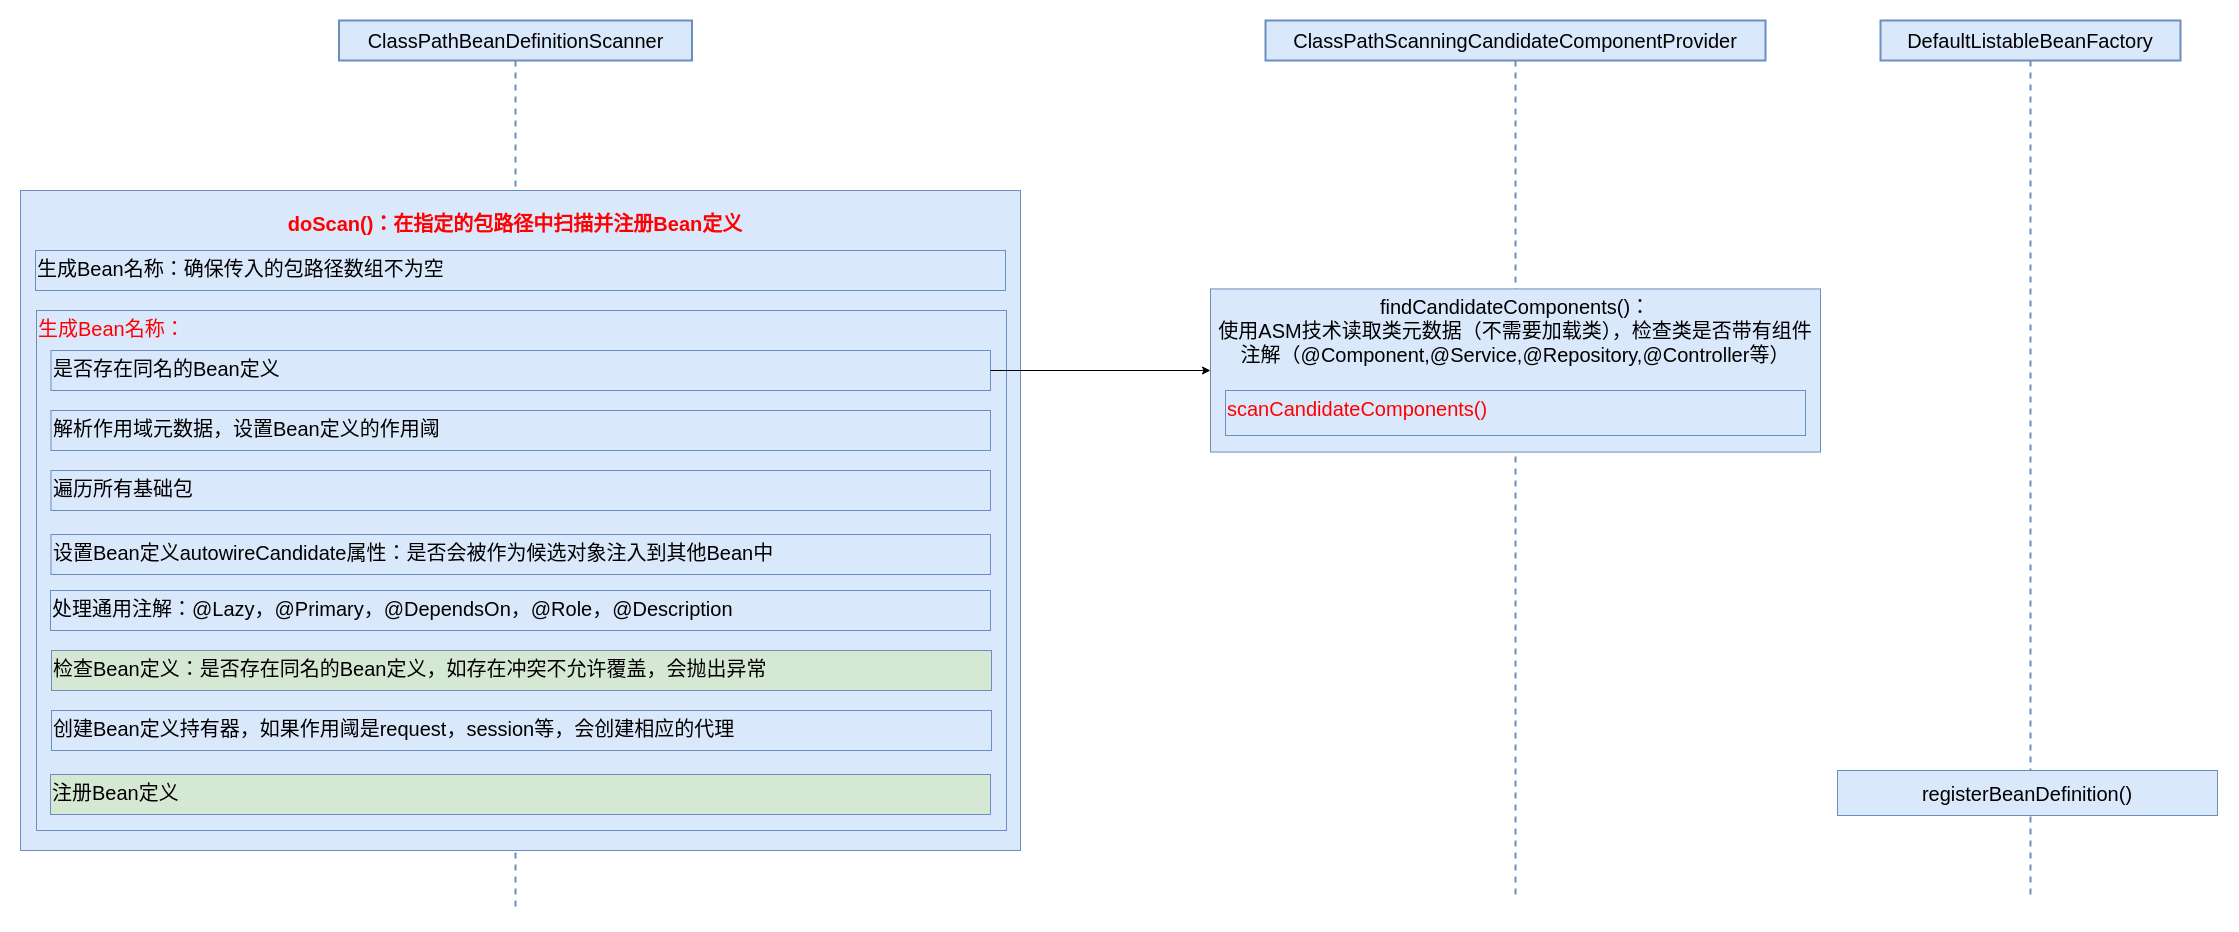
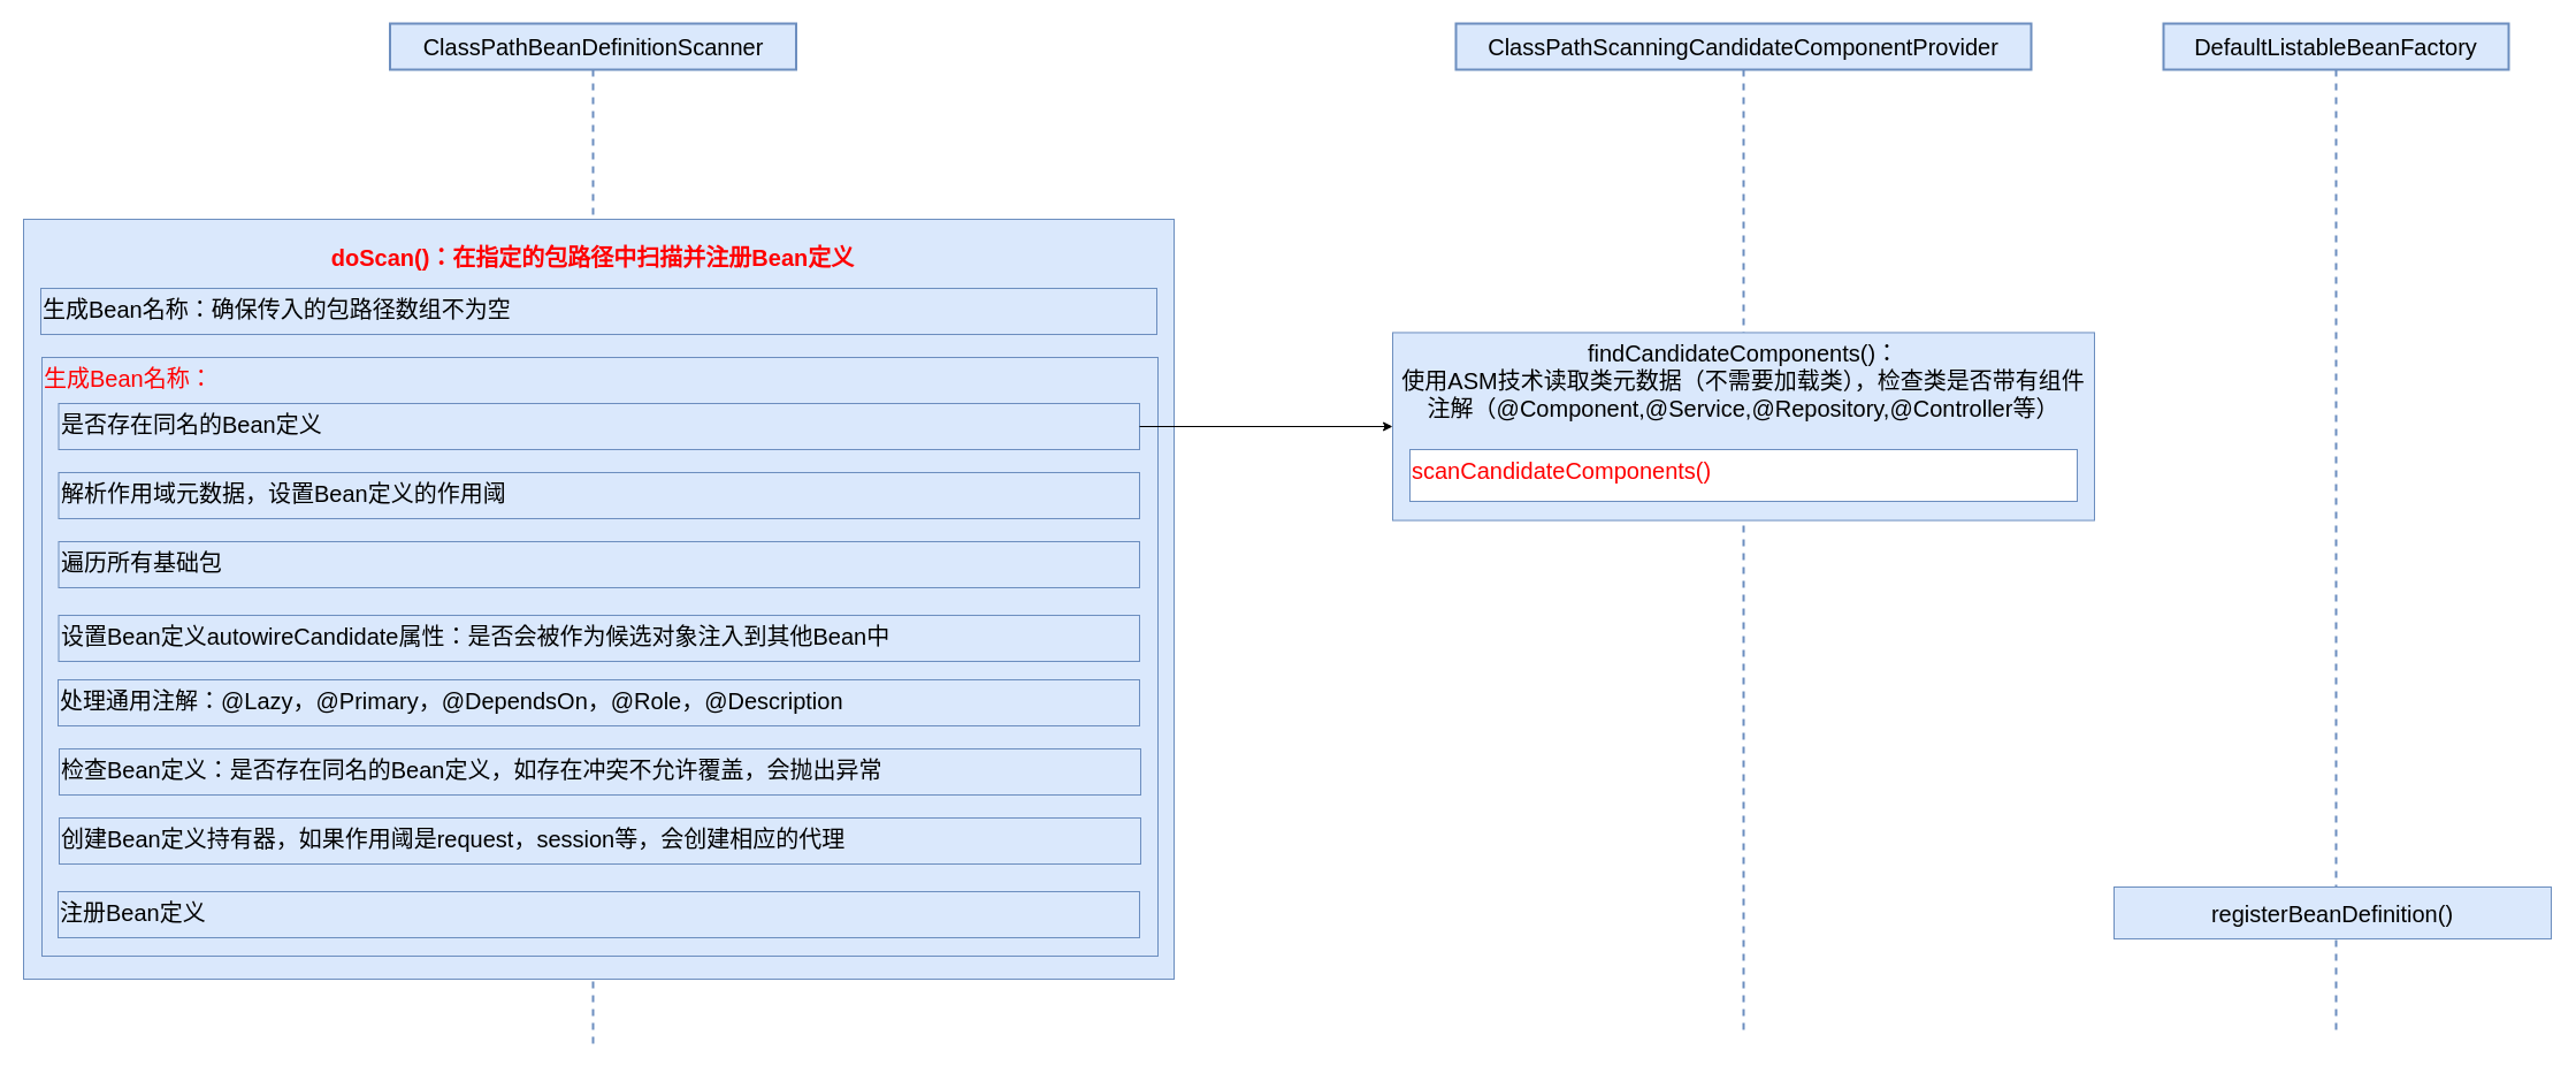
- <mxCell id="10" value="&lt;font style=&quot;color: rgb(255, 0, 0);&quot;&gt;scanCandidateComponents()&lt;/font&gt;" style="html=1;whiteSpace=wrap;fontSize=20;fillColor=#dae8fc;strokeColor=#6c8ebf;strokeWidth=1;align=left;verticalAlign=top;" parent="1" vertex="1"><mxGeometry x="1225" y="390" width="580" height="45" as="geometry" /></mxCell>
+ <mxCell id="10" value="&lt;font style=&quot;color: rgb(255, 0, 0);&quot;&gt;scanCandidateComponents()&lt;/font&gt;" style="html=1;whiteSpace=wrap;fontSize=20;fillColor=#ffffff;strokeColor=#6c8ebf;strokeWidth=1;align=left;verticalAlign=top;" parent="1" vertex="1"><mxGeometry x="1225" y="390" width="580" height="45" as="geometry" /></mxCell>
- <mxCell id="18" value="检查Bean定义：是否存在同名的Bean定义，如存在冲突不允许覆盖，会抛出异常" style="html=1;whiteSpace=wrap;fontSize=20;fillColor=#d5e8d4;strokeColor=#6c8ebf;strokeWidth=1;align=left;verticalAlign=top;" parent="1" vertex="1"><mxGeometry x="51" y="650" width="940" height="40" as="geometry" /></mxCell>
+ <mxCell id="18" value="检查Bean定义：是否存在同名的Bean定义，如存在冲突不允许覆盖，会抛出异常" style="html=1;whiteSpace=wrap;fontSize=20;fillColor=#dae8fc;strokeColor=#6c8ebf;strokeWidth=1;align=left;verticalAlign=top;" parent="1" vertex="1"><mxGeometry x="51" y="650" width="940" height="40" as="geometry" /></mxCell>
- <mxCell id="20" value="注册Bean定义" style="html=1;whiteSpace=wrap;fontSize=20;fillColor=#d5e8d4;strokeColor=#6c8ebf;strokeWidth=1;align=left;verticalAlign=top;" parent="1" vertex="1"><mxGeometry x="50" y="774" width="940" height="40" as="geometry" /></mxCell>
+ <mxCell id="20" value="注册Bean定义" style="html=1;whiteSpace=wrap;fontSize=20;fillColor=#dae8fc;strokeColor=#6c8ebf;strokeWidth=1;align=left;verticalAlign=top;" parent="1" vertex="1"><mxGeometry x="50" y="774" width="940" height="40" as="geometry" /></mxCell>
